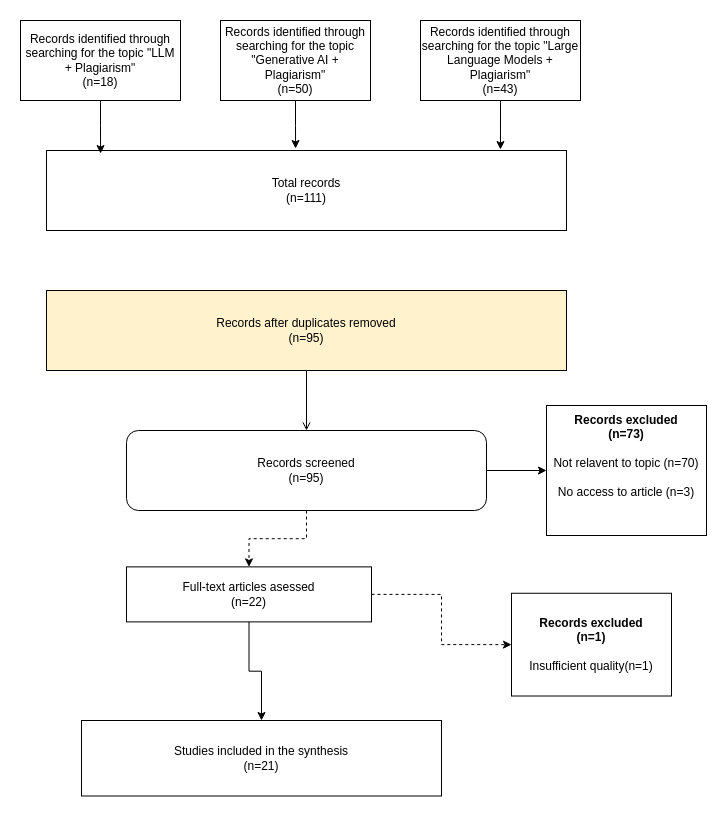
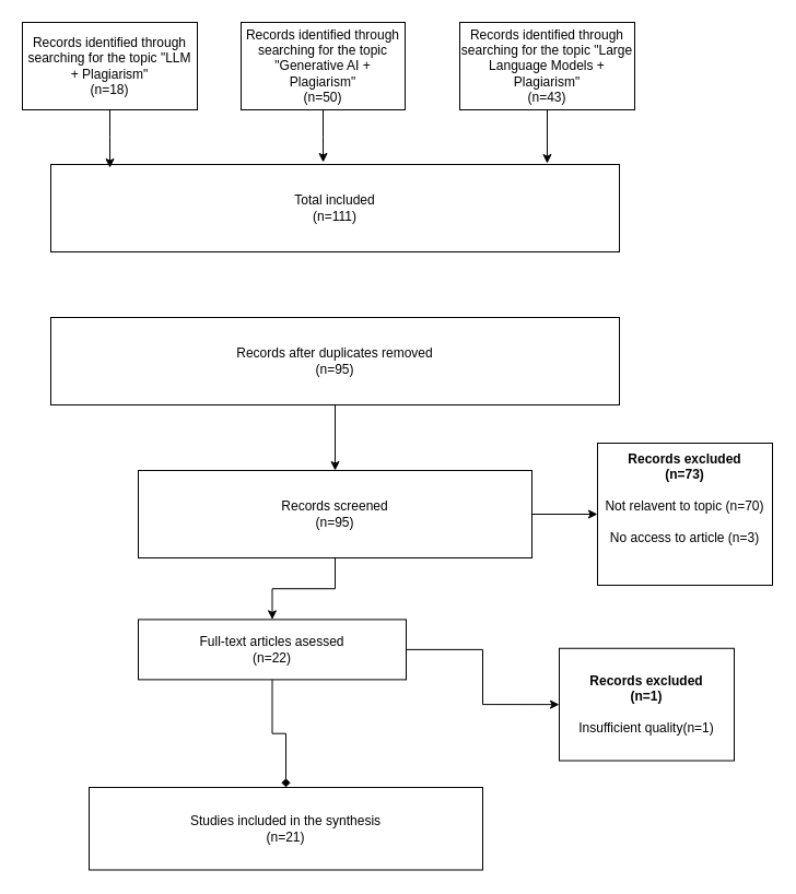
- <mxCell id="15" value="&lt;div&gt;Total records&lt;/div&gt;&lt;div&gt;(n=111)&lt;br&gt;&lt;/div&gt;" style="rounded=0;whiteSpace=wrap;html=1;" parent="1" vertex="1"><mxGeometry x="46" y="150" width="520" height="80" as="geometry" /></mxCell>
+ <mxCell id="15" value="&lt;div&gt;Total included&lt;/div&gt;&lt;div&gt;(n=111)&lt;br&gt;&lt;/div&gt;" style="rounded=0;whiteSpace=wrap;html=1;" parent="1" vertex="1"><mxGeometry x="46" y="150" width="520" height="80" as="geometry" /></mxCell>
- <mxCell id="6" value="&lt;div&gt;Records after duplicates removed&lt;/div&gt;&lt;div&gt;(n=95)&lt;br&gt;&lt;/div&gt;" style="rounded=0;whiteSpace=wrap;html=1;fillColor=#fff2cc;" parent="1" vertex="1"><mxGeometry x="46" y="290" width="520" height="80" as="geometry" /></mxCell>
+ <mxCell id="6" value="&lt;div&gt;Records after duplicates removed&lt;/div&gt;&lt;div&gt;(n=95)&lt;br&gt;&lt;/div&gt;" style="rounded=0;whiteSpace=wrap;html=1;" parent="1" vertex="1"><mxGeometry x="46" y="290" width="520" height="80" as="geometry" /></mxCell>
- <mxCell id="5" style="edgeStyle=orthogonalEdgeStyle;rounded=0;orthogonalLoop=1;jettySize=auto;html=1;exitX=0.5;exitY=1;exitDx=0;exitDy=0;entryX=0.5;entryY=0;entryDx=0;entryDy=0;endArrow=open;" parent="1" source="6" target="9" edge="1"><mxGeometry relative="1" as="geometry" /></mxCell>
+ <mxCell id="5" style="edgeStyle=orthogonalEdgeStyle;rounded=0;orthogonalLoop=1;jettySize=auto;html=1;exitX=0.5;exitY=1;exitDx=0;exitDy=0;entryX=0.5;entryY=0;entryDx=0;entryDy=0;" parent="1" source="6" target="9" edge="1"><mxGeometry relative="1" as="geometry" /></mxCell>
- <mxCell id="9" value="&lt;div&gt;Records screened&lt;/div&gt;&lt;div&gt;(n=95)&lt;br&gt;&lt;/div&gt;" style="whiteSpace=wrap;html=1;rounded=1;" parent="1" vertex="1"><mxGeometry x="126" y="430" width="360" height="80" as="geometry" /></mxCell>
+ <mxCell id="9" value="&lt;div&gt;Records screened&lt;/div&gt;&lt;div&gt;(n=95)&lt;br&gt;&lt;/div&gt;" style="rounded=0;whiteSpace=wrap;html=1;" parent="1" vertex="1"><mxGeometry x="126" y="430" width="360" height="80" as="geometry" /></mxCell>
- <mxCell id="7" style="edgeStyle=orthogonalEdgeStyle;rounded=0;orthogonalLoop=1;jettySize=auto;html=1;exitX=0.5;exitY=1;exitDx=0;exitDy=0;entryX=0.5;entryY=0;entryDx=0;entryDy=0;dashed=1;" parent="1" source="9" target="12" edge="1"><mxGeometry relative="1" as="geometry" /></mxCell>
+ <mxCell id="7" style="edgeStyle=orthogonalEdgeStyle;rounded=0;orthogonalLoop=1;jettySize=auto;html=1;exitX=0.5;exitY=1;exitDx=0;exitDy=0;entryX=0.5;entryY=0;entryDx=0;entryDy=0;" parent="1" source="9" target="12" edge="1"><mxGeometry relative="1" as="geometry" /></mxCell>
- <mxCell id="11" style="edgeStyle=orthogonalEdgeStyle;rounded=0;orthogonalLoop=1;jettySize=auto;html=1;exitX=1;exitY=0.5;exitDx=0;exitDy=0;entryX=0;entryY=0.5;entryDx=0;entryDy=0;dashed=1;" parent="1" source="12" target="19" edge="1"><mxGeometry relative="1" as="geometry" /></mxCell>
+ <mxCell id="11" style="edgeStyle=orthogonalEdgeStyle;rounded=0;orthogonalLoop=1;jettySize=auto;html=1;exitX=1;exitY=0.5;exitDx=0;exitDy=0;entryX=0;entryY=0.5;entryDx=0;entryDy=0;" parent="1" source="12" target="19" edge="1"><mxGeometry relative="1" as="geometry" /></mxCell>
- <mxCell id="10" style="edgeStyle=orthogonalEdgeStyle;rounded=0;orthogonalLoop=1;jettySize=auto;html=1;exitX=0.5;exitY=1;exitDx=0;exitDy=0;entryX=0.5;entryY=0;entryDx=0;entryDy=0;" parent="1" source="12" target="14" edge="1"><mxGeometry relative="1" as="geometry" /></mxCell>
+ <mxCell id="10" style="edgeStyle=orthogonalEdgeStyle;rounded=0;orthogonalLoop=1;jettySize=auto;html=1;exitX=0.5;exitY=1;exitDx=0;exitDy=0;entryX=0.5;entryY=0;entryDx=0;entryDy=0;endArrow=diamond;" parent="1" source="12" target="14" edge="1"><mxGeometry relative="1" as="geometry" /></mxCell>
